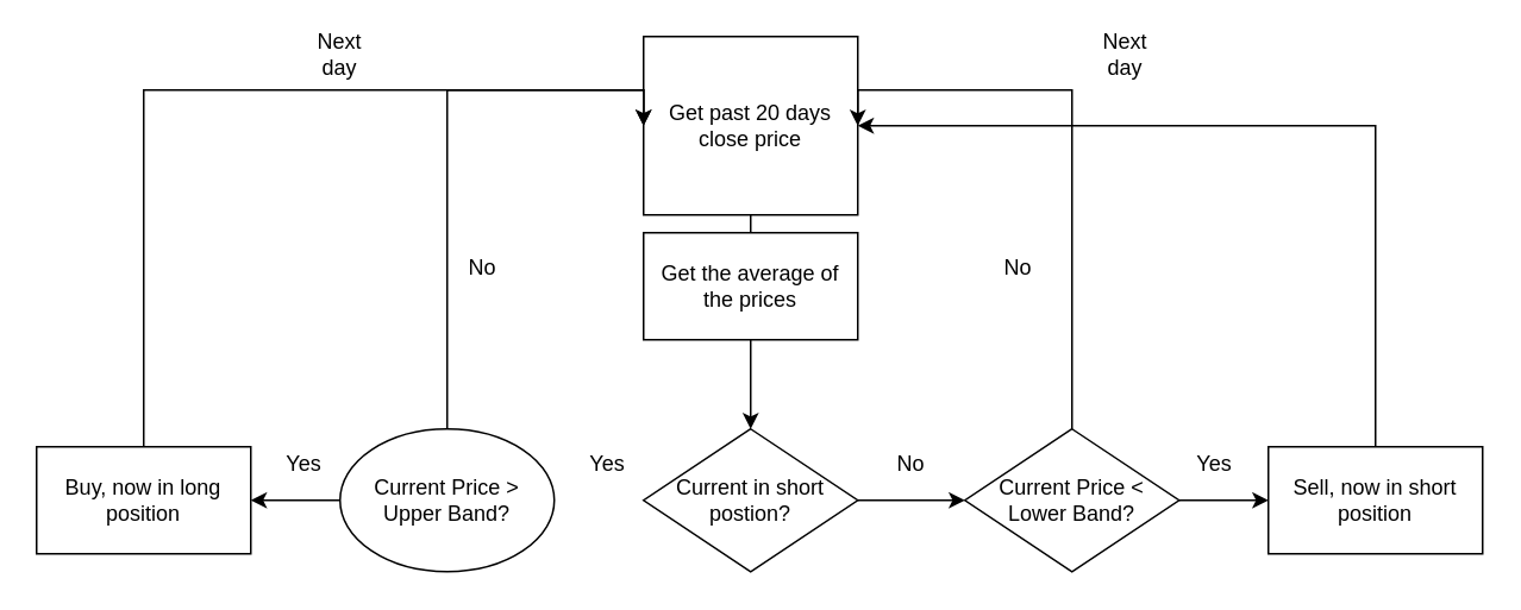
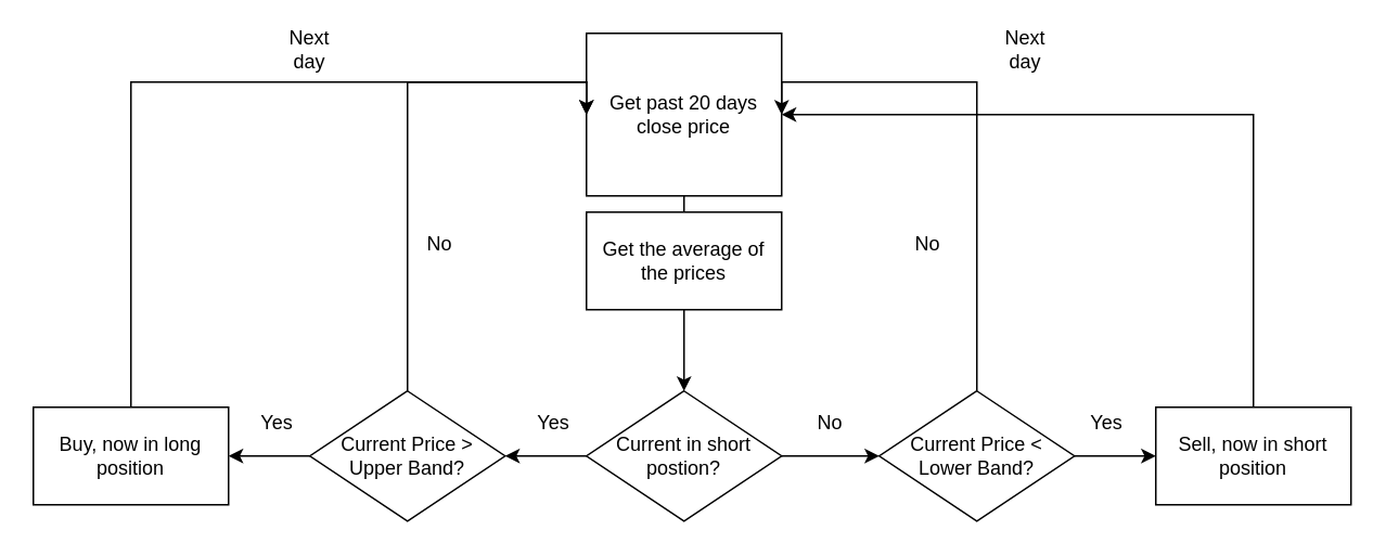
- <mxCell id="11" value="Current Price &amp;gt;&lt;br&gt;Upper Band?" style="ellipse;whiteSpace=wrap;html=1;" vertex="1" parent="1"><mxGeometry x="190" y="240" width="120" height="80" as="geometry" /></mxCell>
+ <mxCell id="11" value="Current Price &amp;gt;&lt;br&gt;Upper Band?" style="rhombus;whiteSpace=wrap;html=1;" vertex="1" parent="1"><mxGeometry x="190" y="240" width="120" height="80" as="geometry" /></mxCell>
+ <mxCell id="6" style="edgeStyle=orthogonalEdgeStyle;rounded=0;orthogonalLoop=1;jettySize=auto;html=1;exitX=0;exitY=0.5;exitDx=0;exitDy=0;startArrow=none;startFill=0;entryX=1;entryY=0.5;entryDx=0;entryDy=0;" edge="1" parent="1" source="8" target="11"><mxGeometry relative="1" as="geometry"><mxPoint x="420" y="370" as="targetPoint" /></mxGeometry></mxCell>
